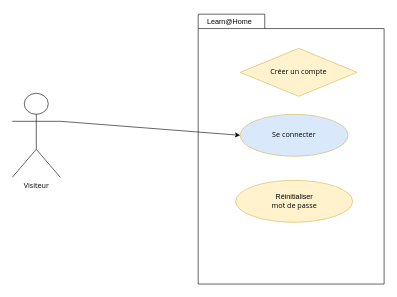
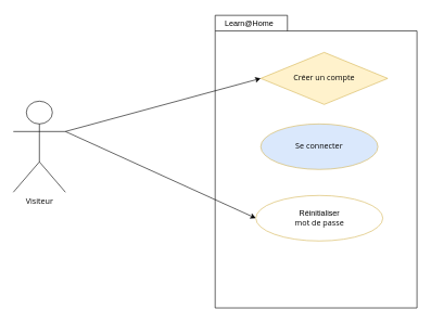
+ <mxCell id="8" value="" style="endArrow=classic;html=1;rounded=0;fontSize=18;entryX=0;entryY=0.5;entryDx=0;entryDy=0;exitX=1;exitY=0.333;exitDx=0;exitDy=0;exitPerimeter=0;" parent="1" source="11" target="5" edge="1"><mxGeometry width="50" height="50" relative="1" as="geometry"><mxPoint x="160" y="240" as="sourcePoint" /><mxPoint x="640" y="370" as="targetPoint" /></mxGeometry></mxCell>
- <mxCell id="10" value="" style="endArrow=classic;html=1;rounded=0;fontSize=18;entryX=0;entryY=0.5;entryDx=0;entryDy=0;exitX=1;exitY=0.333;exitDx=0;exitDy=0;exitPerimeter=0;" parent="1" source="11" target="6" edge="1"><mxGeometry width="50" height="50" relative="1" as="geometry"><mxPoint x="160" y="240" as="sourcePoint" /><mxPoint x="404" y="210" as="targetPoint" /></mxGeometry></mxCell>
+ <mxCell id="9" value="" style="endArrow=classic;html=1;rounded=0;fontSize=18;entryX=0;entryY=0.5;entryDx=0;entryDy=0;exitX=1;exitY=0.333;exitDx=0;exitDy=0;exitPerimeter=0;" parent="1" source="11" target="7" edge="1"><mxGeometry width="50" height="50" relative="1" as="geometry"><mxPoint x="160" y="240" as="sourcePoint" /><mxPoint x="394" y="200" as="targetPoint" /></mxGeometry></mxCell>
- <mxCell id="7" value="&lt;span id=&quot;docs-internal-guid-87a97179-7fff-c479-6de7-f2c82aa91268&quot;&gt;&lt;span style=&quot;font-size: 9pt ; font-family: &amp;#34;arial&amp;#34; ; background-color: transparent ; vertical-align: baseline&quot;&gt;Réinitialiser&lt;/span&gt;&lt;/span&gt;&lt;br&gt;mot de passe" style="ellipse;whiteSpace=wrap;html=1;fontFamily=Open Sans;verticalAlign=middle;fontSource=https%3A%2F%2Ffonts.googleapis.com%2Fcss%3Ffamily%3DOpen%2BSans;fillColor=#fff2cc;strokeColor=#d6b656;" parent="2" vertex="1"><mxGeometry x="62.5" y="280" width="195" height="70" as="geometry" /></mxCell>
+ <mxCell id="7" value="&lt;span id=&quot;docs-internal-guid-87a97179-7fff-c479-6de7-f2c82aa91268&quot;&gt;&lt;span style=&quot;font-size: 9pt ; font-family: &amp;#34;arial&amp;#34; ; background-color: transparent ; vertical-align: baseline&quot;&gt;Réinitialiser&lt;/span&gt;&lt;/span&gt;&lt;br&gt;mot de passe" style="ellipse;whiteSpace=wrap;html=1;fontFamily=Open Sans;verticalAlign=middle;fontSource=https%3A%2F%2Ffonts.googleapis.com%2Fcss%3Ffamily%3DOpen%2BSans;fillColor=#ffffff;strokeColor=#d6b656;" parent="2" vertex="1"><mxGeometry x="62.5" y="280" width="195" height="70" as="geometry" /></mxCell>
